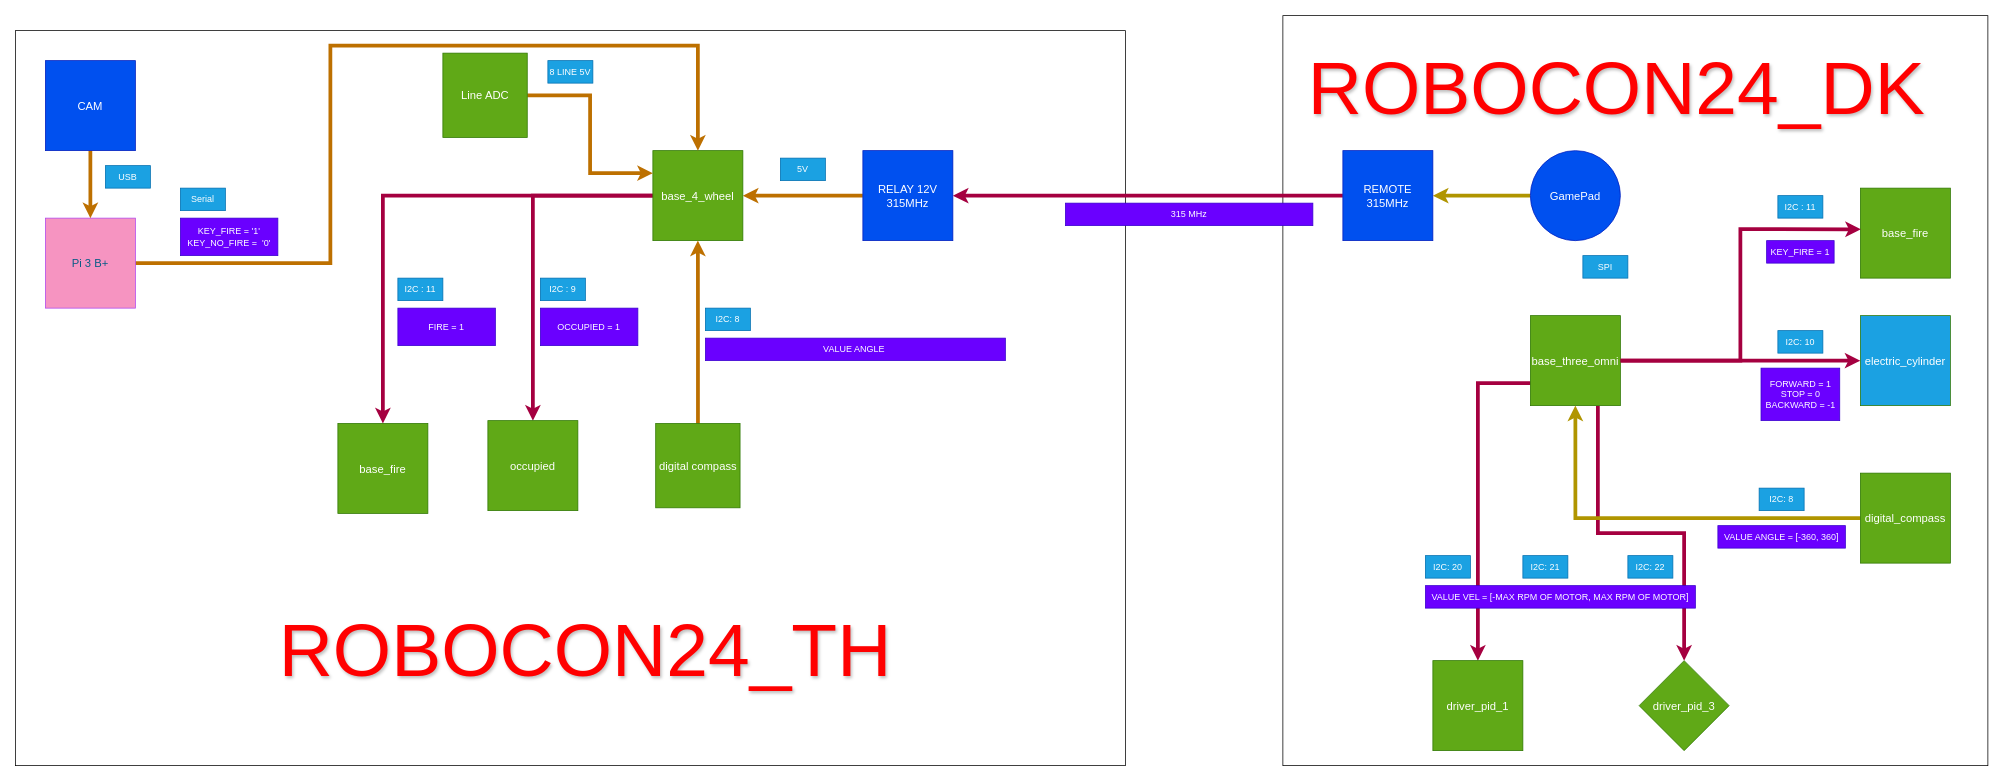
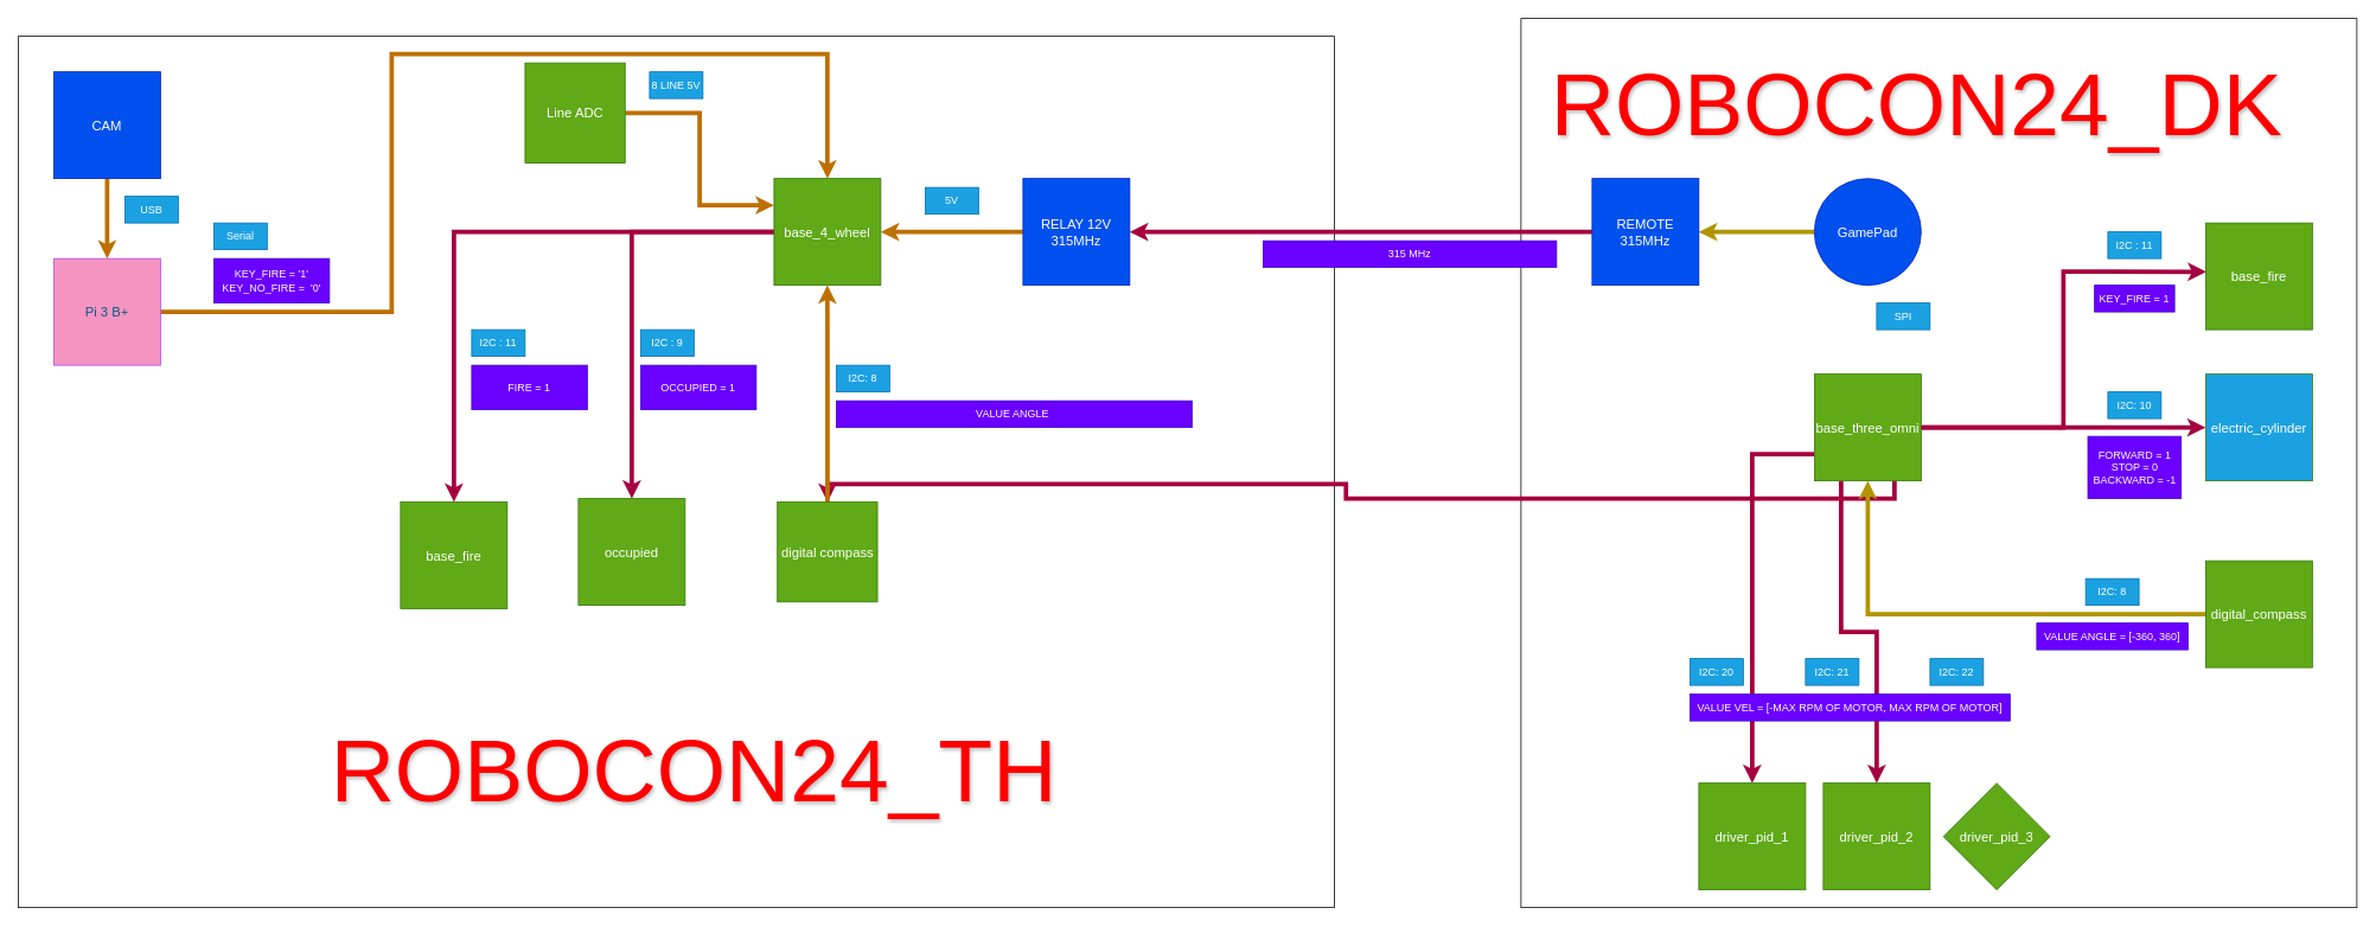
+ <mxCell id="6" style="edgeStyle=orthogonalEdgeStyle;rounded=0;orthogonalLoop=1;jettySize=auto;html=1;exitX=0.25;exitY=1;exitDx=0;exitDy=0;entryX=0.5;entryY=0;entryDx=0;entryDy=0;strokeColor=#A50040;fontColor=#095C86;fillColor=#d80073;strokeWidth=5;align=center;verticalAlign=middle;fontFamily=Helvetica;fontSize=11;labelBackgroundColor=default;startSize=5;endArrow=classic;endSize=5;curved=0;movable=1;resizable=1;rotatable=1;deletable=1;editable=1;locked=0;connectable=1;" parent="1" source="8" target="24" edge="1"><mxGeometry relative="1" as="geometry" /></mxCell>
- <mxCell id="5" style="edgeStyle=orthogonalEdgeStyle;rounded=0;orthogonalLoop=1;jettySize=auto;html=1;exitX=0.75;exitY=1;exitDx=0;exitDy=0;entryX=0.5;entryY=0;entryDx=0;entryDy=0;strokeColor=#A50040;fontColor=#095C86;fillColor=#d80073;strokeWidth=5;align=center;verticalAlign=middle;fontFamily=Helvetica;fontSize=11;labelBackgroundColor=default;startSize=5;endArrow=classic;endSize=5;curved=0;movable=1;resizable=1;rotatable=1;deletable=1;editable=1;locked=0;connectable=1;" parent="1" source="8" target="25" edge="1"><mxGeometry relative="1" as="geometry" /></mxCell>
+ <mxCell id="5" style="edgeStyle=orthogonalEdgeStyle;rounded=0;orthogonalLoop=1;jettySize=auto;html=1;exitX=0.75;exitY=1;exitDx=0;exitDy=0;strokeColor=#A50040;fontColor=#095C86;fillColor=#d80073;strokeWidth=5;align=center;verticalAlign=middle;fontFamily=Helvetica;fontSize=11;labelBackgroundColor=default;startSize=5;endArrow=classic;endSize=5;curved=0;movable=1;resizable=1;rotatable=1;deletable=1;editable=1;locked=0;connectable=1;" parent="1" source="8" target="39" edge="1"><mxGeometry relative="1" as="geometry" /></mxCell>
+ <mxCell id="24" value="driver_pid_2" style="whiteSpace=wrap;html=1;aspect=fixed;strokeColor=#2D7600;fontColor=#ffffff;fillColor=#60a917;movable=1;resizable=1;rotatable=1;deletable=1;editable=1;locked=0;connectable=1;fontSize=15;" parent="1" vertex="1"><mxGeometry x="2050" y="880" width="120" height="120" as="geometry" /></mxCell>
